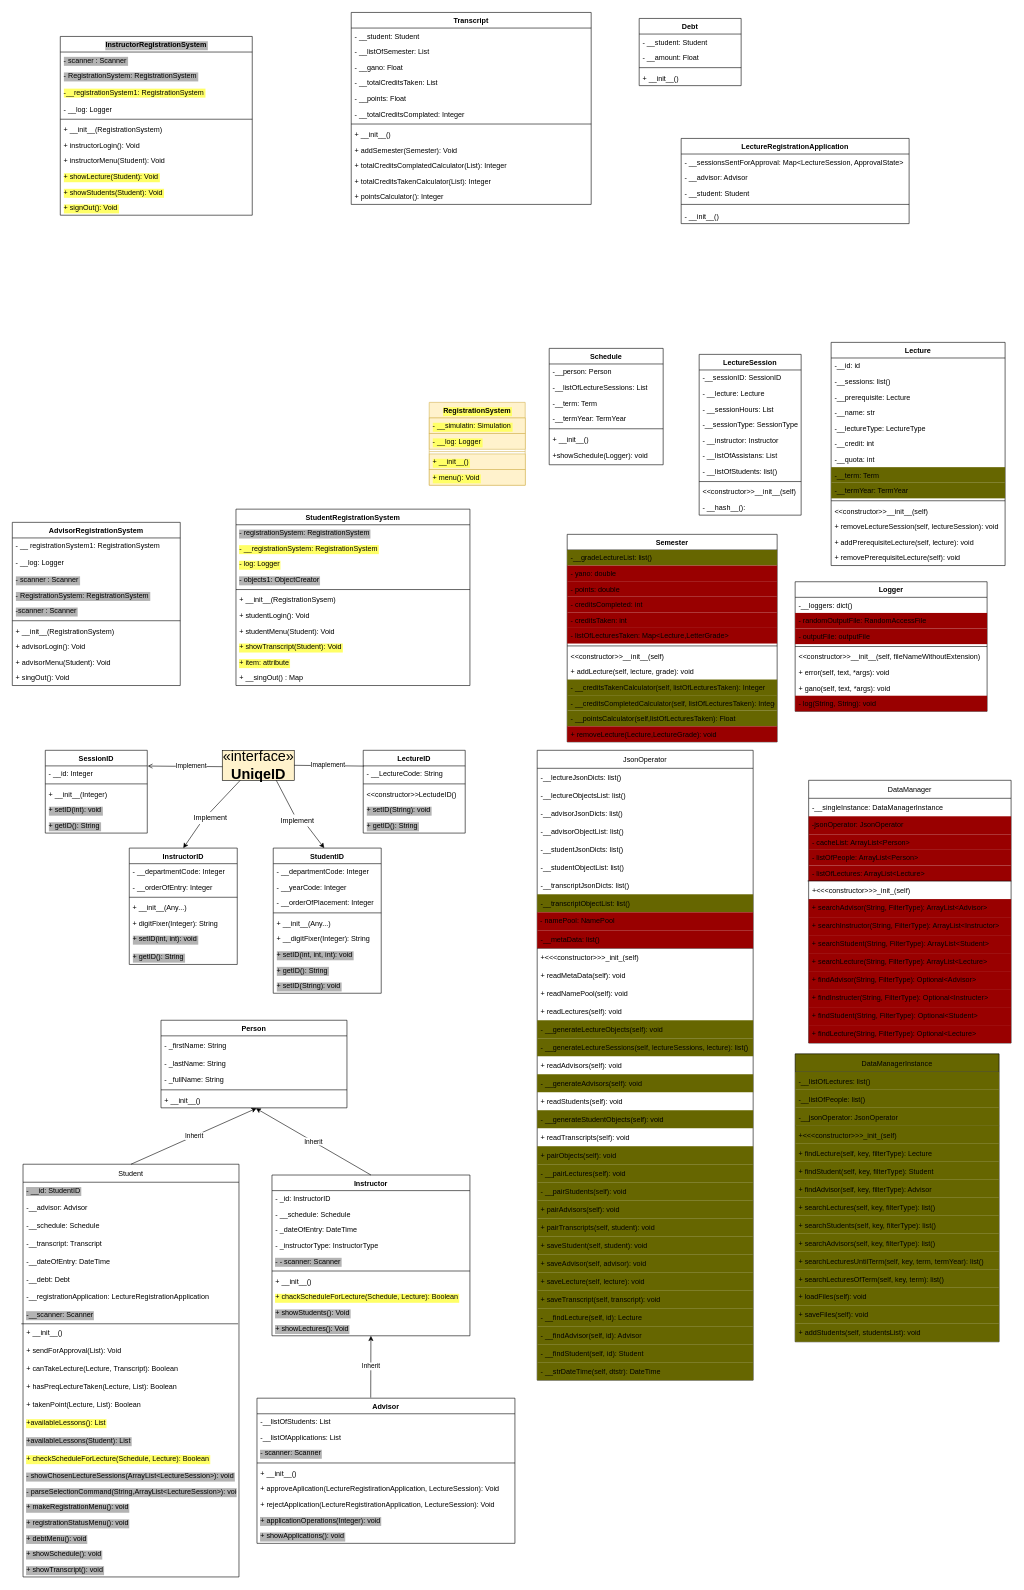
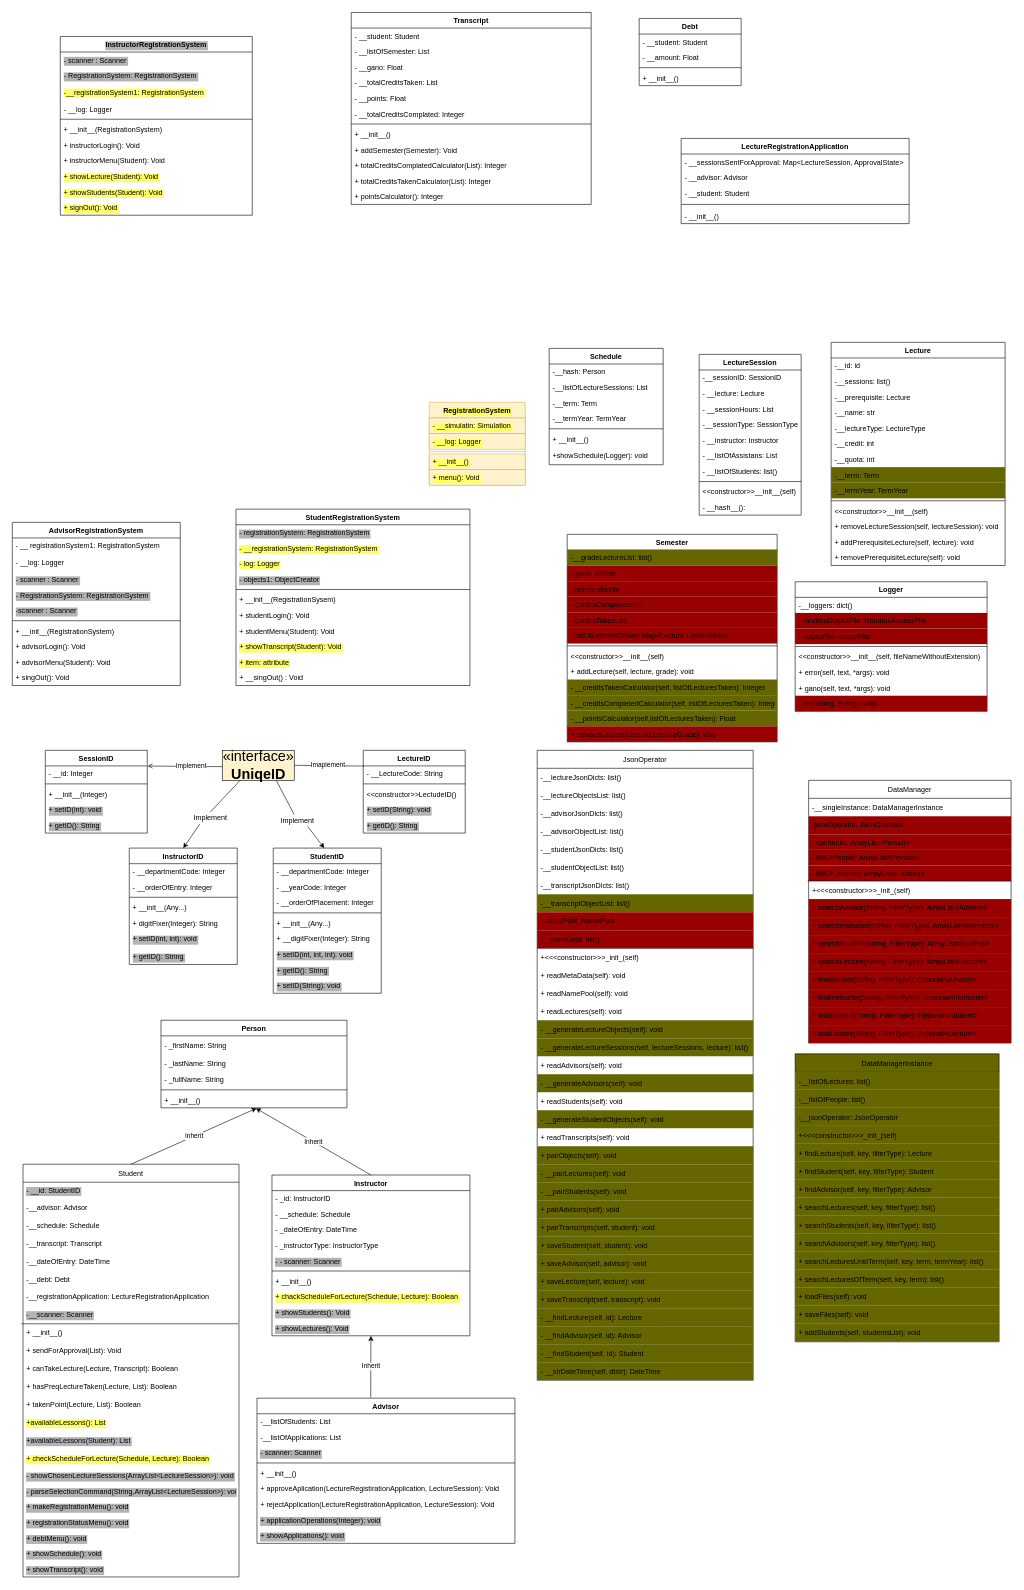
- <mxCell id="176" value="-__person: Person" style="text;strokeColor=none;fillColor=none;align=left;verticalAlign=top;spacingLeft=4;spacingRight=4;overflow=hidden;rotatable=0;points=[[0,0.5],[1,0.5]];portConstraint=eastwest;" parent="175" vertex="1"><mxGeometry y="26" width="190" height="26" as="geometry" /></mxCell>
+ <mxCell id="176" value="-__hash: Person" style="text;strokeColor=none;fillColor=none;align=left;verticalAlign=top;spacingLeft=4;spacingRight=4;overflow=hidden;rotatable=0;points=[[0,0.5],[1,0.5]];portConstraint=eastwest;" parent="175" vertex="1"><mxGeometry y="26" width="190" height="26" as="geometry" /></mxCell>
- <mxCell id="252" value="+ __singOut() : Map" style="text;strokeColor=none;fillColor=none;align=left;verticalAlign=top;spacingLeft=4;spacingRight=4;overflow=hidden;rotatable=0;points=[[0,0.5],[1,0.5]];portConstraint=eastwest;labelBackgroundColor=none;" vertex="1" parent="241"><mxGeometry y="268" width="390" height="26" as="geometry" /></mxCell>
+ <mxCell id="252" value="+ __singOut() : Void" style="text;strokeColor=none;fillColor=none;align=left;verticalAlign=top;spacingLeft=4;spacingRight=4;overflow=hidden;rotatable=0;points=[[0,0.5],[1,0.5]];portConstraint=eastwest;labelBackgroundColor=none;" vertex="1" parent="241"><mxGeometry y="268" width="390" height="26" as="geometry" /></mxCell>
